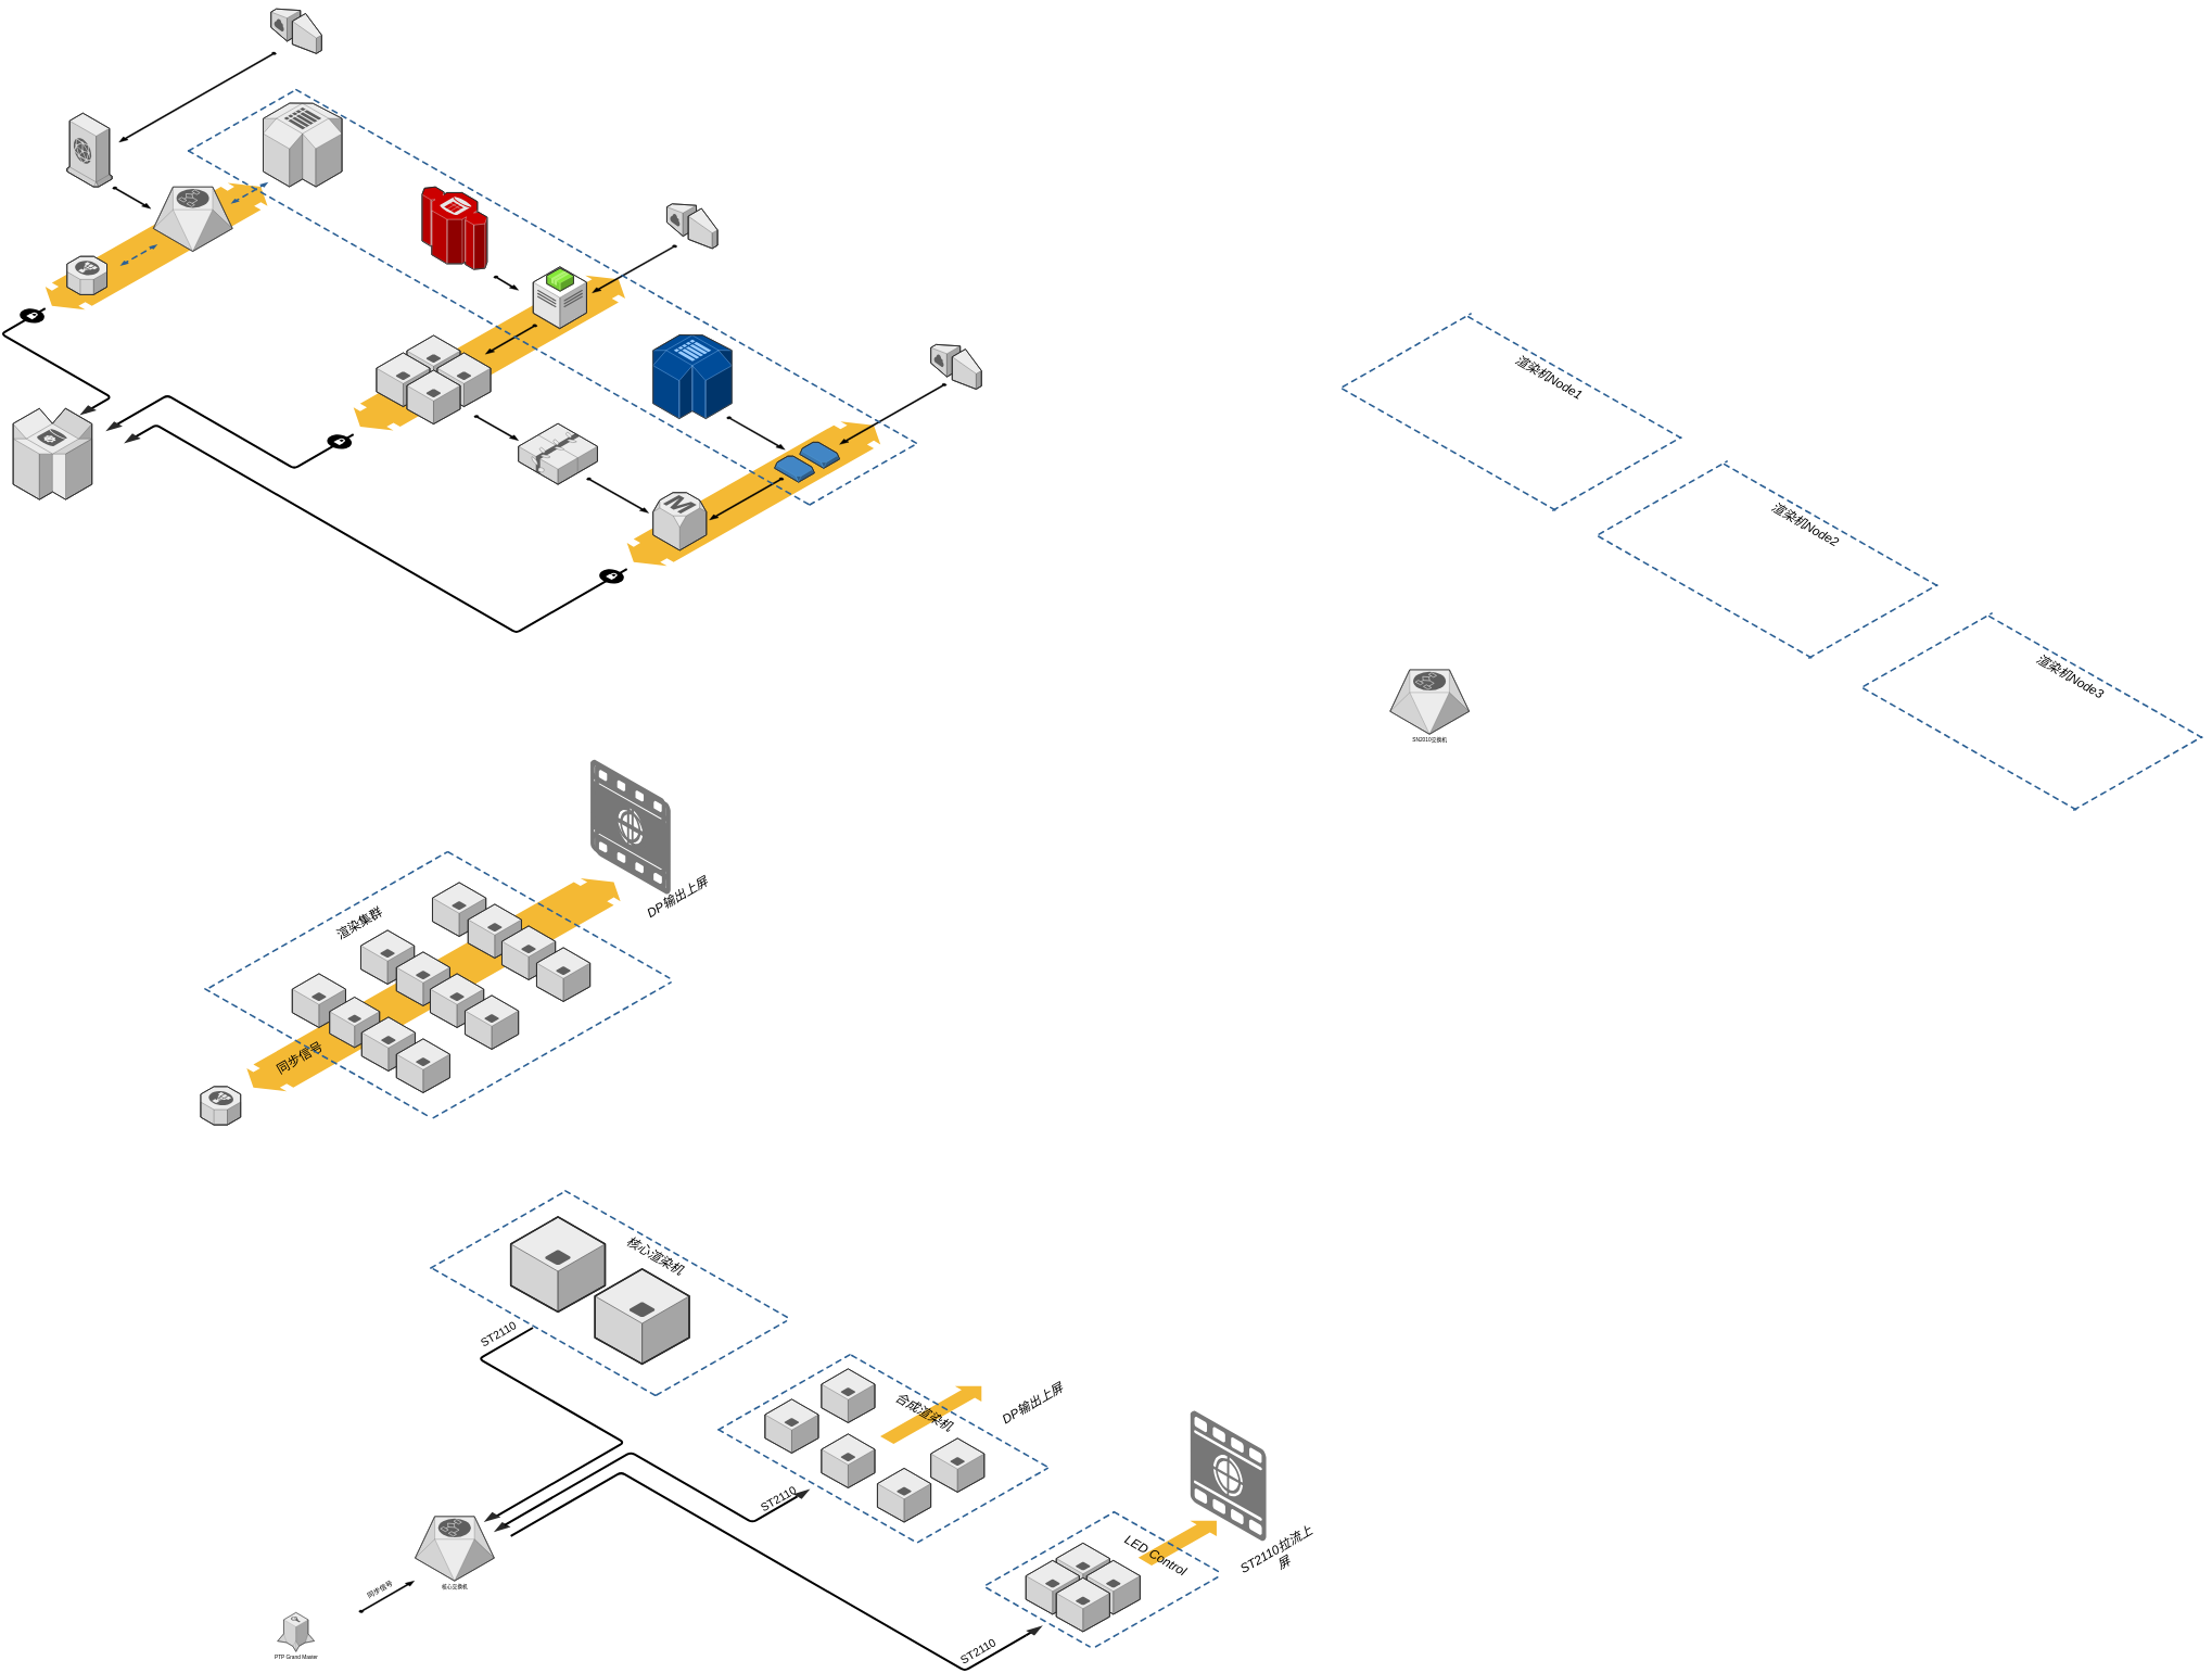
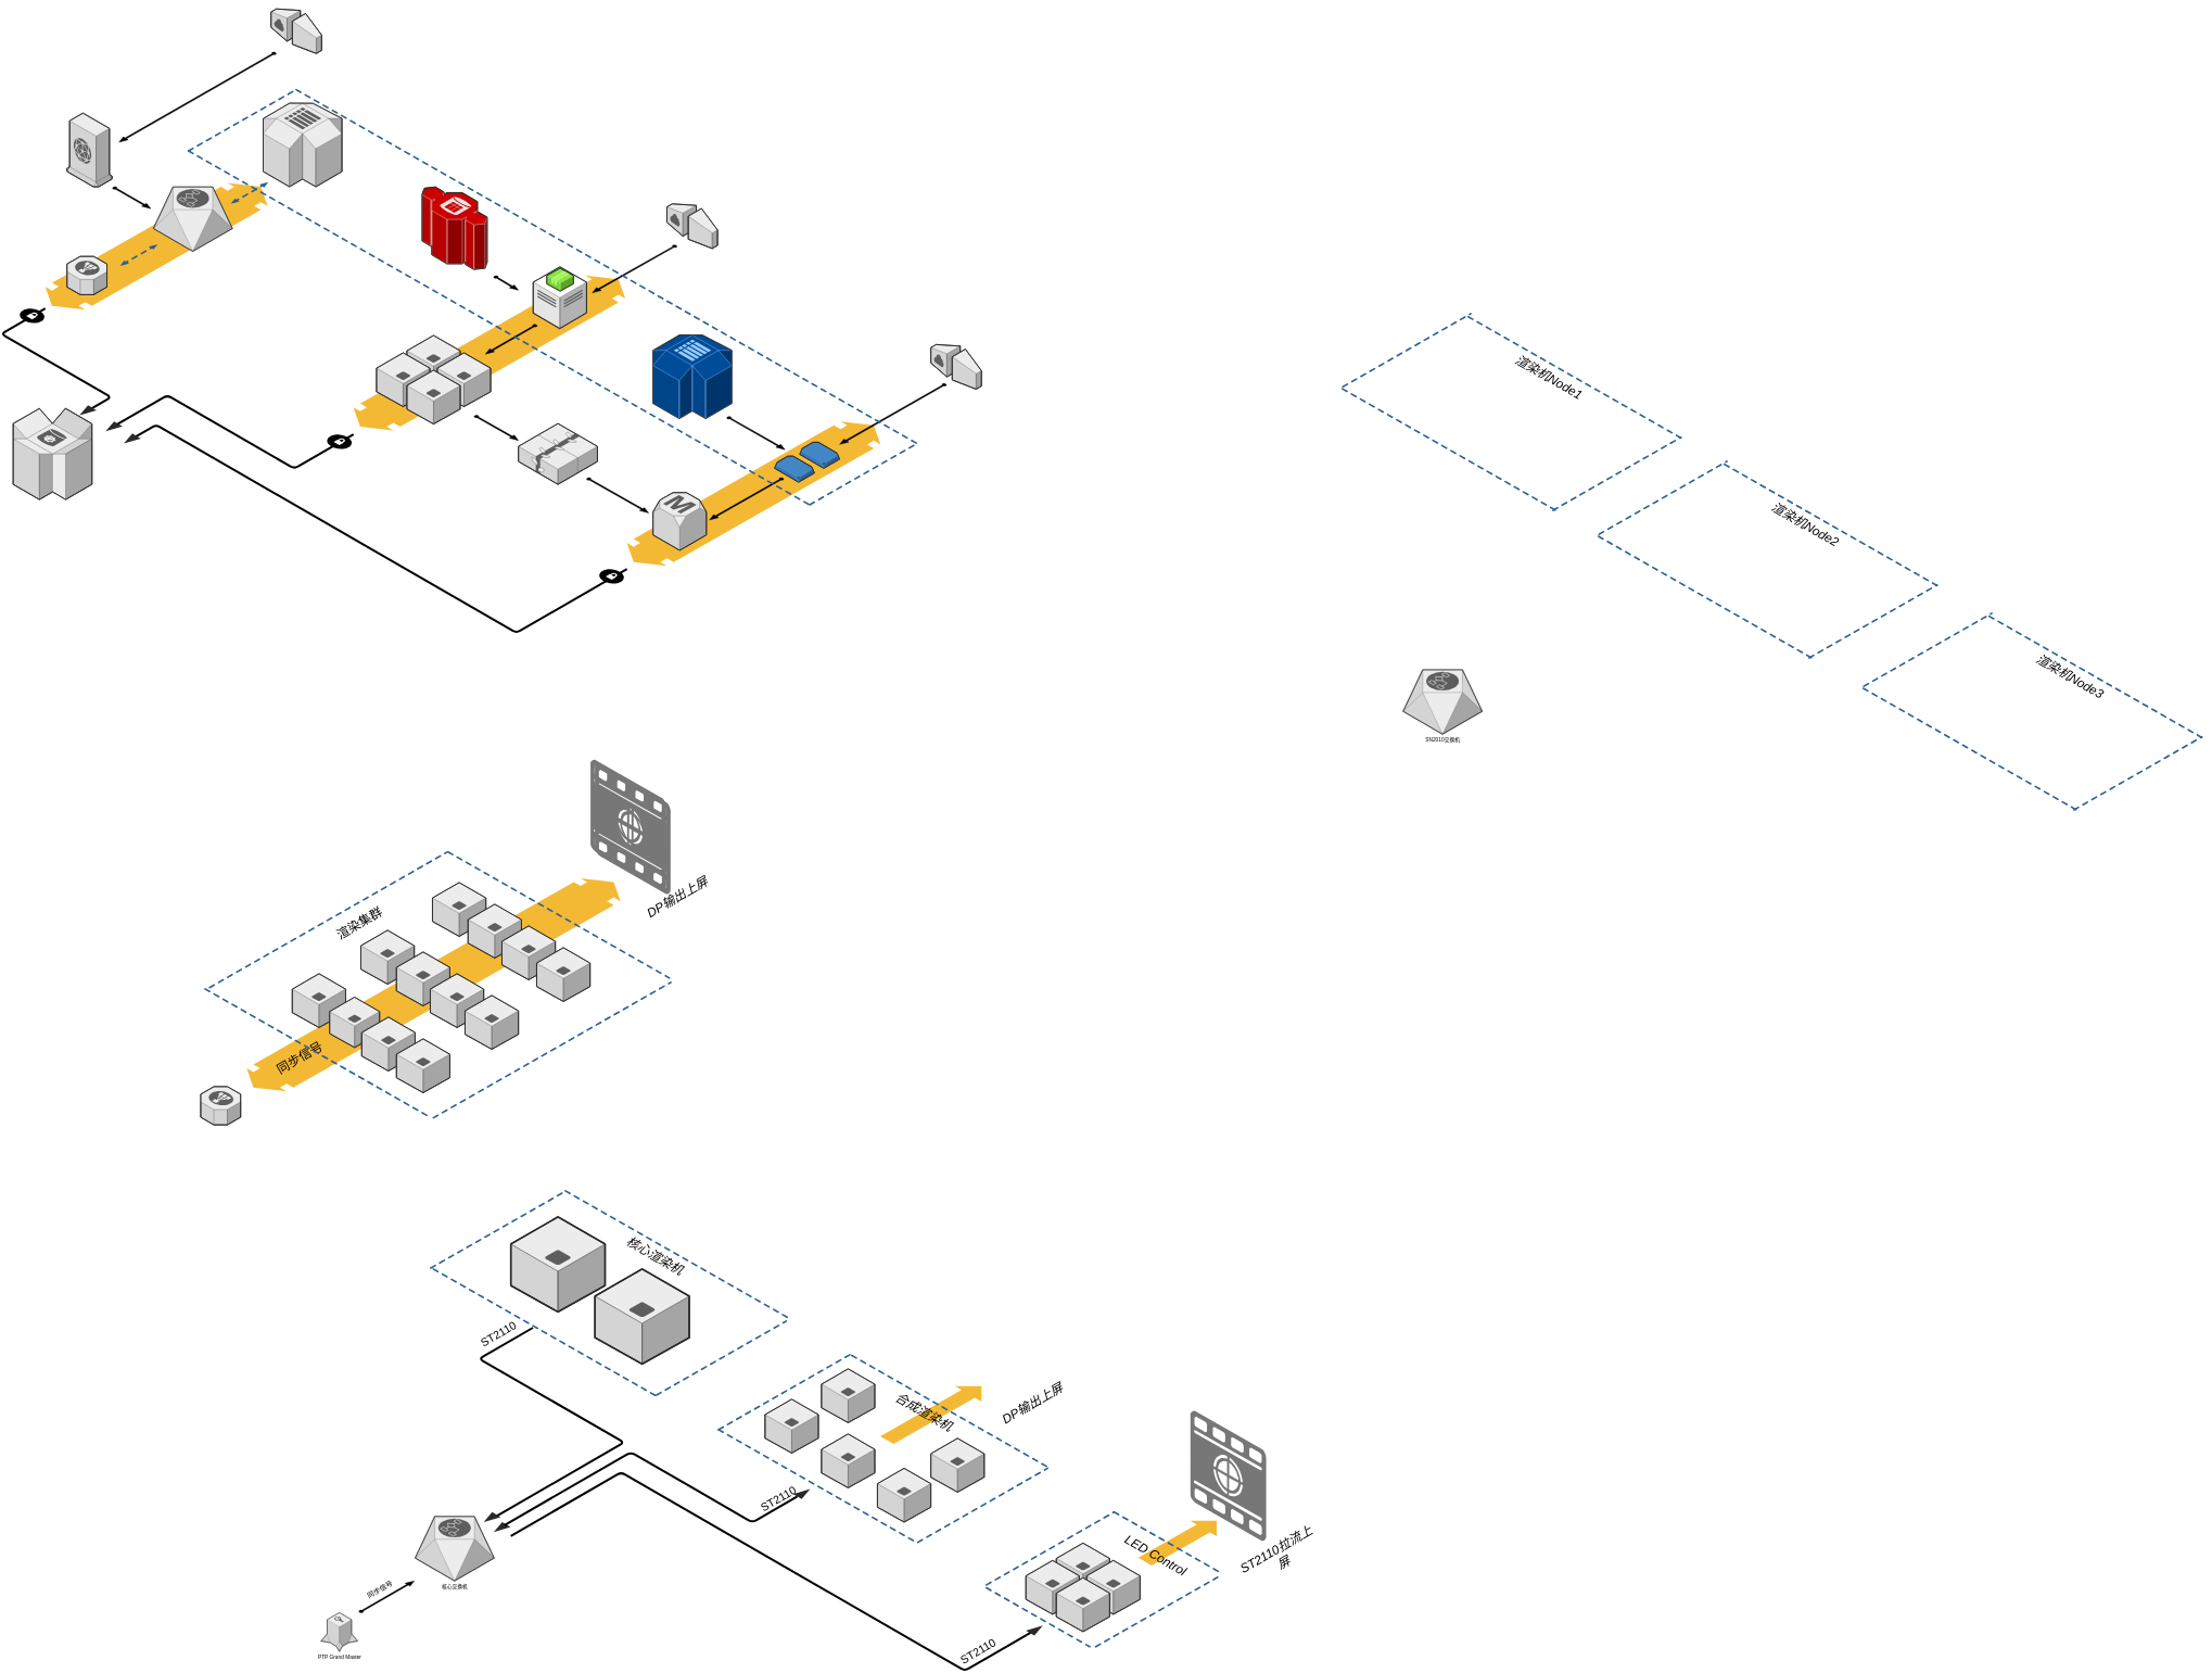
- <mxCell id="119" value="SN2010交换机" style="verticalLabelPosition=bottom;html=1;verticalAlign=top;strokeWidth=1;align=center;outlineConnect=0;dashed=0;outlineConnect=0;shape=mxgraph.aws3d.workflowService;fillColor=#ECECEC;strokeColor=#5E5E5E;aspect=fixed;" vertex="1" parent="1"><mxGeometry x="3192" y="1542" width="182.2" height="148.4" as="geometry" /></mxCell>
+ <mxCell id="119" value="SN2010交换机" style="verticalLabelPosition=bottom;html=1;verticalAlign=top;strokeWidth=1;align=center;outlineConnect=0;dashed=0;outlineConnect=0;shape=mxgraph.aws3d.workflowService;fillColor=#ECECEC;strokeColor=#5E5E5E;aspect=fixed;" vertex="1" parent="1"><mxGeometry x="3222" y="1542" width="182.2" height="148.4" as="geometry" /></mxCell>
- <mxCell id="74" value="PTP Grand Master" style="verticalLabelPosition=bottom;html=1;verticalAlign=top;strokeWidth=1;align=center;outlineConnect=0;dashed=0;outlineConnect=0;shape=mxgraph.aws3d.securityTokenService;fillColor=#ECECEC;strokeColor=#5E5E5E;aspect=fixed;" vertex="1" parent="1"><mxGeometry x="629.31" y="3713.27" width="84.38" height="90" as="geometry" /></mxCell>
+ <mxCell id="74" value="PTP Grand Master" style="verticalLabelPosition=bottom;html=1;verticalAlign=top;strokeWidth=1;align=center;outlineConnect=0;dashed=0;outlineConnect=0;shape=mxgraph.aws3d.securityTokenService;fillColor=#ECECEC;strokeColor=#5E5E5E;aspect=fixed;" vertex="1" parent="1"><mxGeometry x="729.31" y="3713.27" width="84.38" height="90" as="geometry" /></mxCell>
